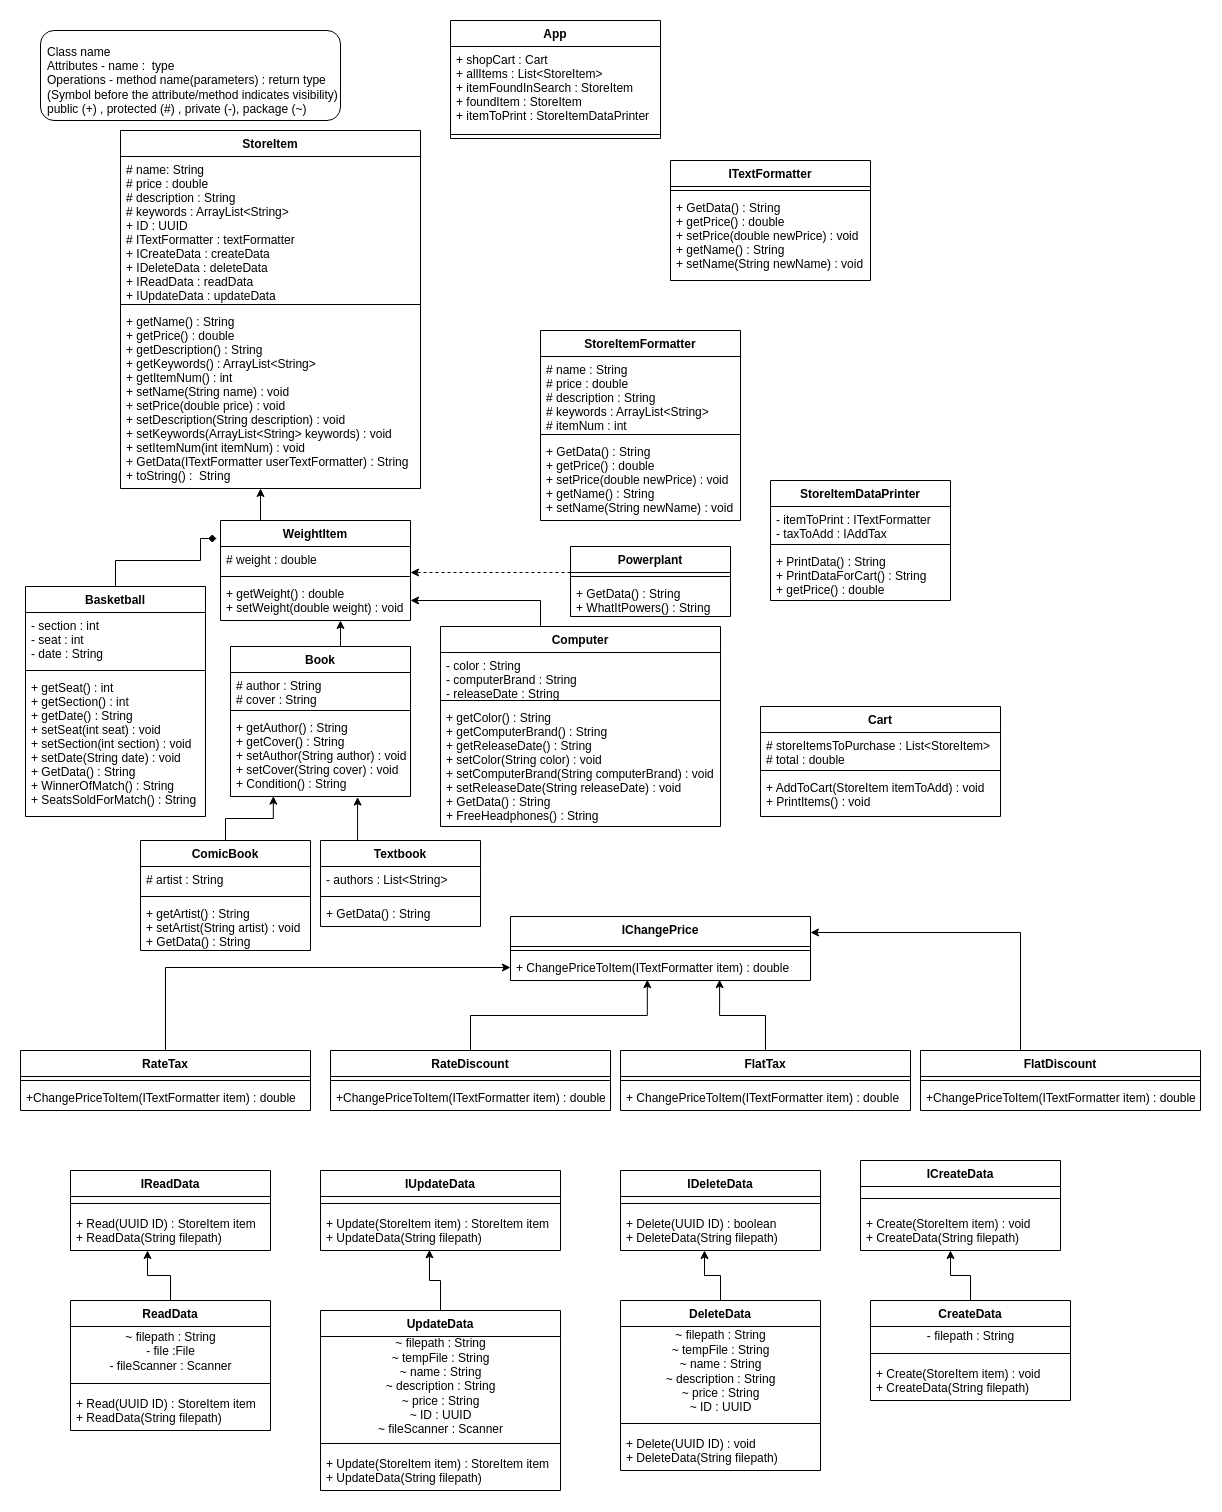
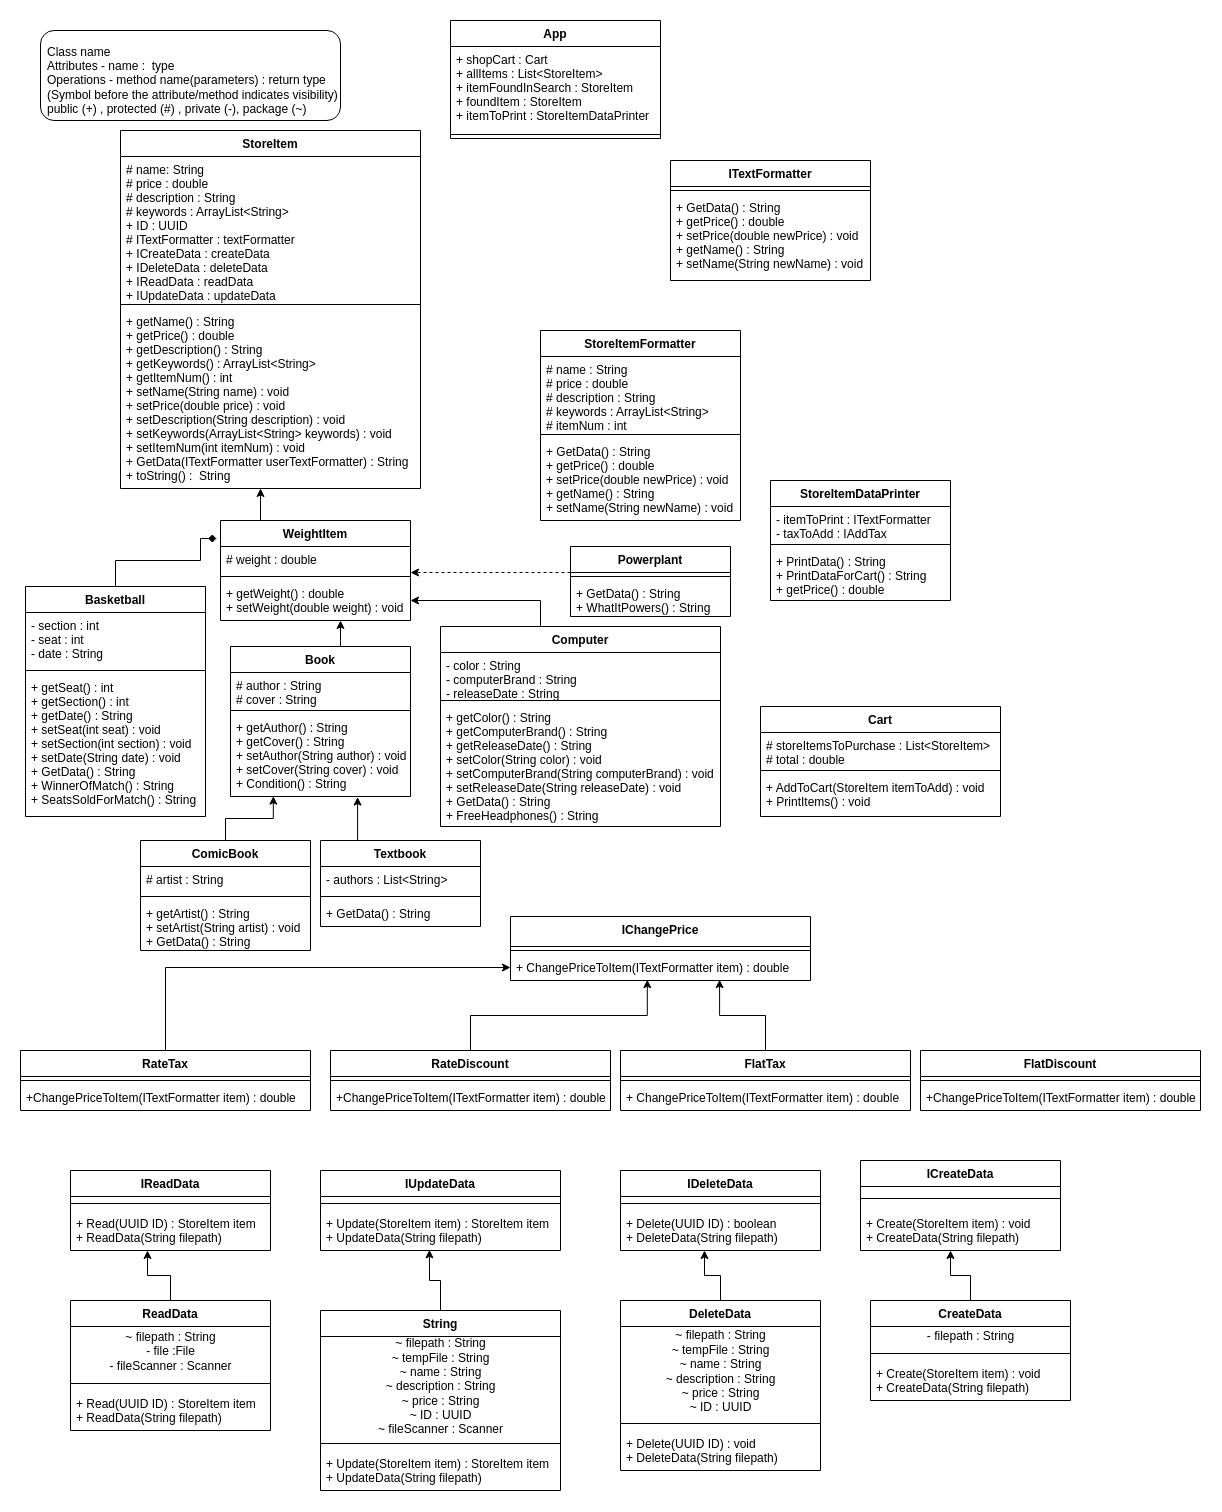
- <mxCell id="108" style="edgeStyle=orthogonalEdgeStyle;rounded=0;orthogonalLoop=1;jettySize=auto;html=1;entryX=1;entryY=0.25;entryDx=0;entryDy=0;" parent="1" source="109" target="43" edge="1"><mxGeometry relative="1" as="geometry"><Array as="points"><mxPoint x="1020" y="932" /></Array></mxGeometry></mxCell>
- <mxCell id="83" value="UpdateData" style="swimlane;fontStyle=1;align=center;verticalAlign=top;childLayout=stackLayout;horizontal=1;startSize=26;horizontalStack=0;resizeParent=1;resizeParentMax=0;resizeLast=0;collapsible=1;marginBottom=0;" parent="1" vertex="1"><mxGeometry x="320" y="1310" width="240" height="180" as="geometry" /></mxCell>
+ <mxCell id="83" value="String" style="swimlane;fontStyle=1;align=center;verticalAlign=top;childLayout=stackLayout;horizontal=1;startSize=26;horizontalStack=0;resizeParent=1;resizeParentMax=0;resizeLast=0;collapsible=1;marginBottom=0;" parent="1" vertex="1"><mxGeometry x="320" y="1310" width="240" height="180" as="geometry" /></mxCell>
